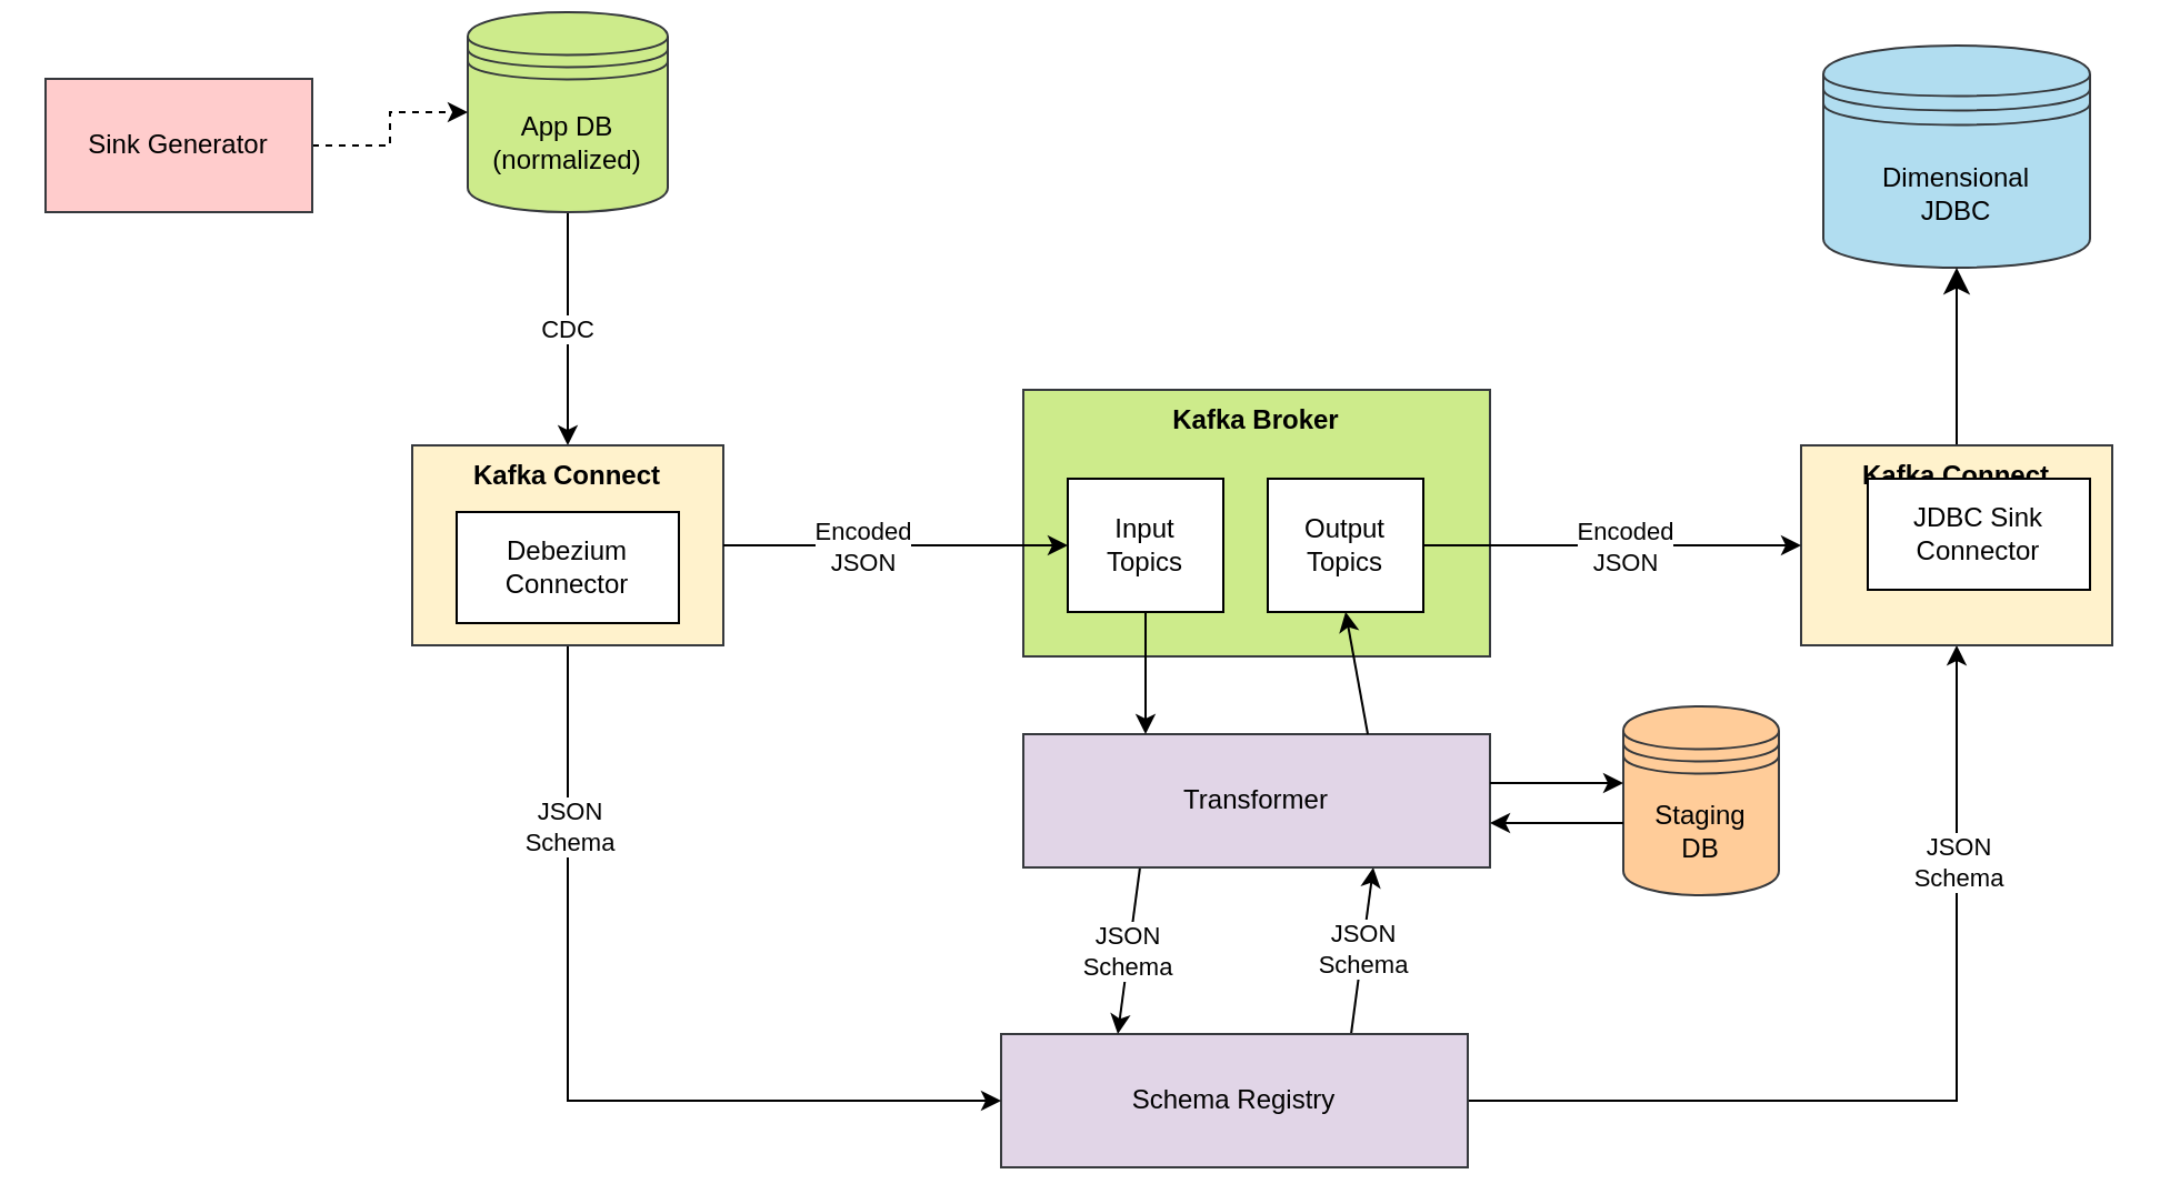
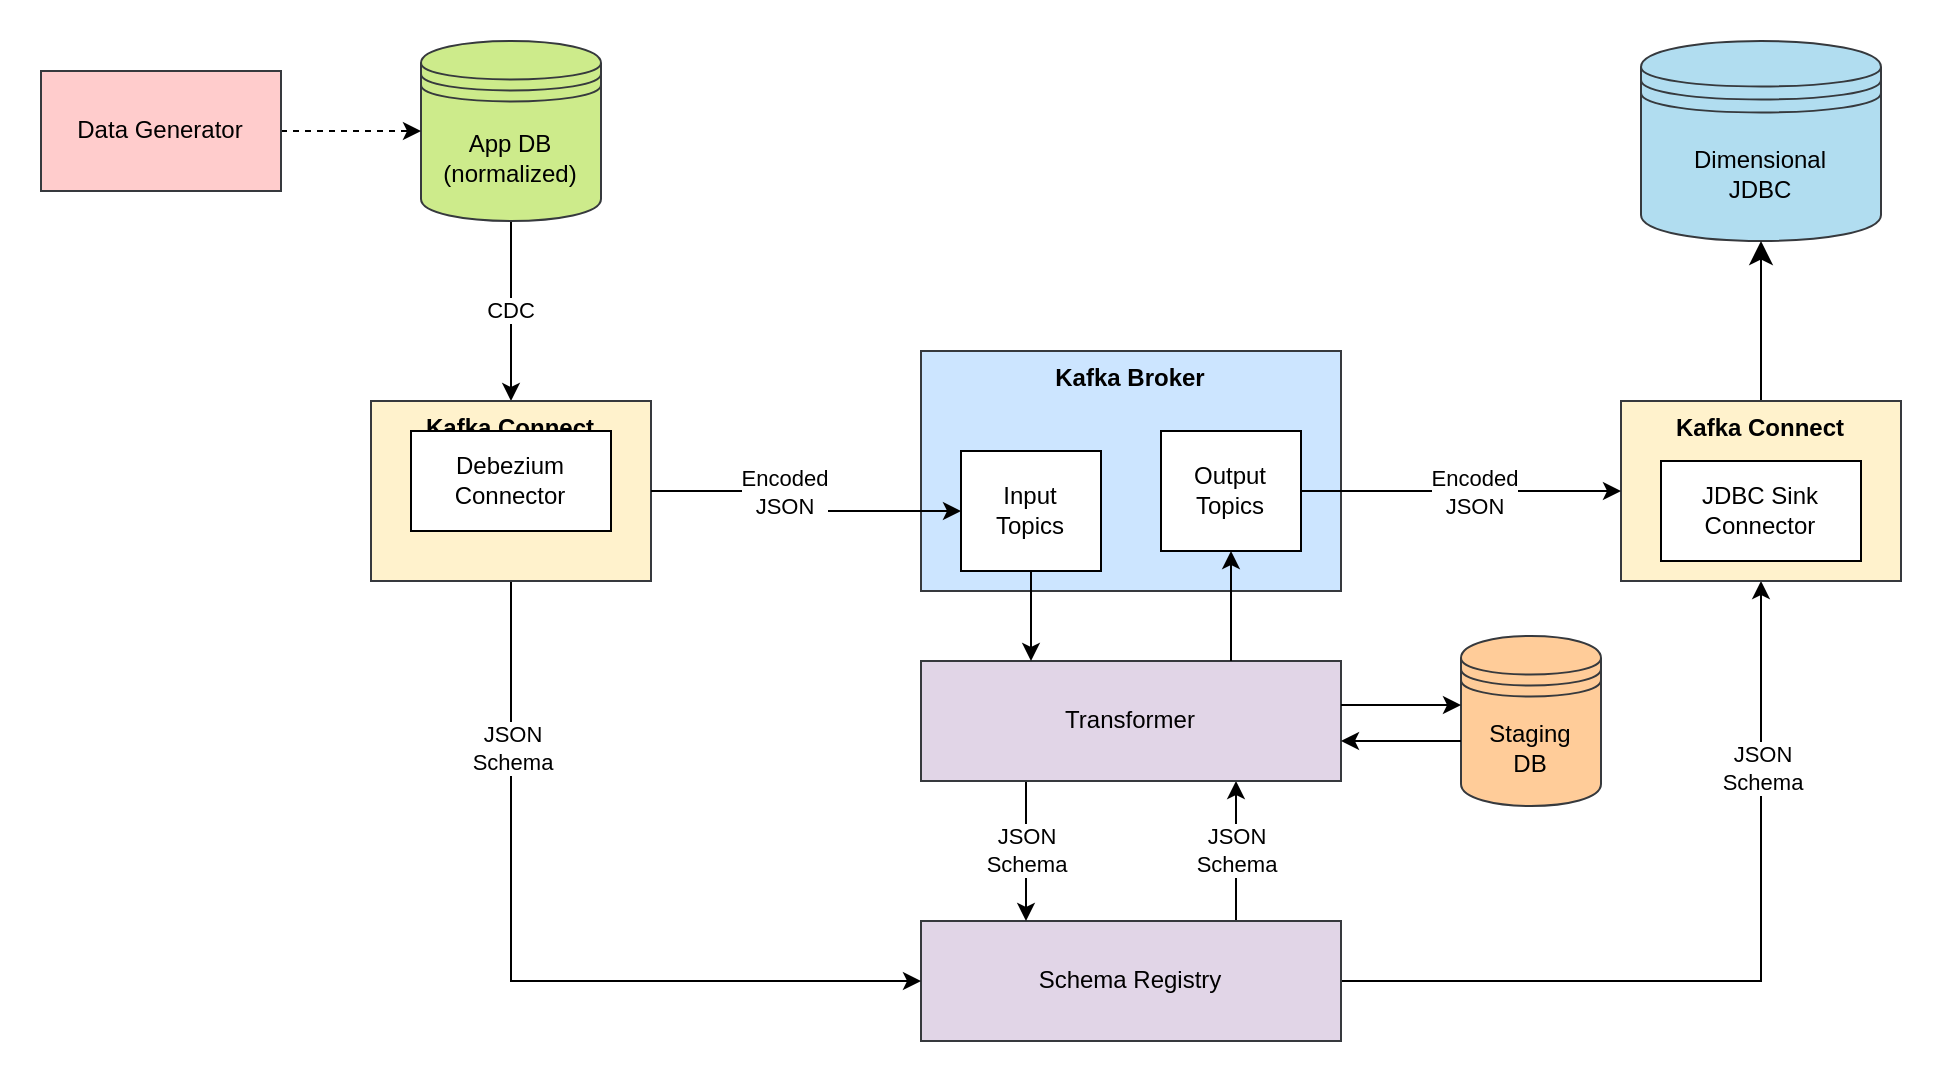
- <mxCell id="3" value="App DB&lt;br&gt;(normalized)" style="shape=datastore;whiteSpace=wrap;html=1;fillColor=#cdeb8b;strokeColor=#36393d;" vertex="1" parent="1"><mxGeometry x="210" y="5" width="90" height="90" as="geometry" /></mxCell>
+ <mxCell id="3" value="App DB&lt;br&gt;(normalized)" style="shape=datastore;whiteSpace=wrap;html=1;fillColor=#cdeb8b;strokeColor=#36393d;" vertex="1" parent="1"><mxGeometry x="210" y="20" width="90" height="90" as="geometry" /></mxCell>
- <mxCell id="10" value="Sink Generator" style="rounded=0;whiteSpace=wrap;html=1;fillColor=#ffcccc;strokeColor=#36393d;" vertex="1" parent="1"><mxGeometry x="20" y="35" width="120" height="60" as="geometry" /></mxCell>
+ <mxCell id="10" value="Data Generator" style="rounded=0;whiteSpace=wrap;html=1;fillColor=#ffcccc;strokeColor=#36393d;" vertex="1" parent="1"><mxGeometry x="20" y="35" width="120" height="60" as="geometry" /></mxCell>
- <mxCell id="24" value="&lt;b&gt;Kafka Broker&lt;/b&gt;" style="rounded=0;whiteSpace=wrap;html=1;verticalAlign=top;fillColor=#cdeb8b;strokeColor=#36393d;" vertex="1" parent="1"><mxGeometry x="460" y="175" width="210" height="120" as="geometry" /></mxCell>
+ <mxCell id="24" value="&lt;b&gt;Kafka Broker&lt;/b&gt;" style="rounded=0;whiteSpace=wrap;html=1;verticalAlign=top;fillColor=#cce5ff;strokeColor=#36393d;" vertex="1" parent="1"><mxGeometry x="460" y="175" width="210" height="120" as="geometry" /></mxCell>
- <mxCell id="23" value="JDBC Sink&lt;br&gt;Connector" style="rounded=0;whiteSpace=wrap;html=1;" vertex="1" parent="1"><mxGeometry x="840" y="215" width="100" height="50" as="geometry" /></mxCell>
+ <mxCell id="23" value="JDBC Sink&lt;br&gt;Connector" style="rounded=0;whiteSpace=wrap;html=1;" vertex="1" parent="1"><mxGeometry x="830" y="230" width="100" height="50" as="geometry" /></mxCell>
- <mxCell id="25" value="Input&lt;br&gt;Topics" style="rounded=0;whiteSpace=wrap;html=1;" vertex="1" parent="1"><mxGeometry x="480" y="215" width="70" height="60" as="geometry" /></mxCell>
+ <mxCell id="25" value="Input&lt;br&gt;Topics" style="rounded=0;whiteSpace=wrap;html=1;" vertex="1" parent="1"><mxGeometry x="480" y="225" width="70" height="60" as="geometry" /></mxCell>
- <mxCell id="26" value="Output Topics" style="rounded=0;whiteSpace=wrap;html=1;" vertex="1" parent="1"><mxGeometry x="570" y="215" width="70" height="60" as="geometry" /></mxCell>
+ <mxCell id="26" value="Output Topics" style="rounded=0;whiteSpace=wrap;html=1;" vertex="1" parent="1"><mxGeometry x="580" y="215" width="70" height="60" as="geometry" /></mxCell>
- <mxCell id="21" value="Debezium&lt;br&gt;Connector" style="rounded=0;whiteSpace=wrap;html=1;" vertex="1" parent="1"><mxGeometry x="205" y="230" width="100" height="50" as="geometry" /></mxCell>
+ <mxCell id="21" value="Debezium&lt;br&gt;Connector" style="rounded=0;whiteSpace=wrap;html=1;" vertex="1" parent="1"><mxGeometry x="205" y="215" width="100" height="50" as="geometry" /></mxCell>
- <mxCell id="8" value="Schema Registry" style="rounded=0;whiteSpace=wrap;html=1;fillColor=#e1d5e7;strokeColor=#36393D;" vertex="1" parent="1"><mxGeometry x="450" y="465" width="210" height="60" as="geometry" /></mxCell>
+ <mxCell id="8" value="Schema Registry" style="rounded=0;whiteSpace=wrap;html=1;fillColor=#e1d5e7;strokeColor=#36393D;" vertex="1" parent="1"><mxGeometry x="460" y="460" width="210" height="60" as="geometry" /></mxCell>
